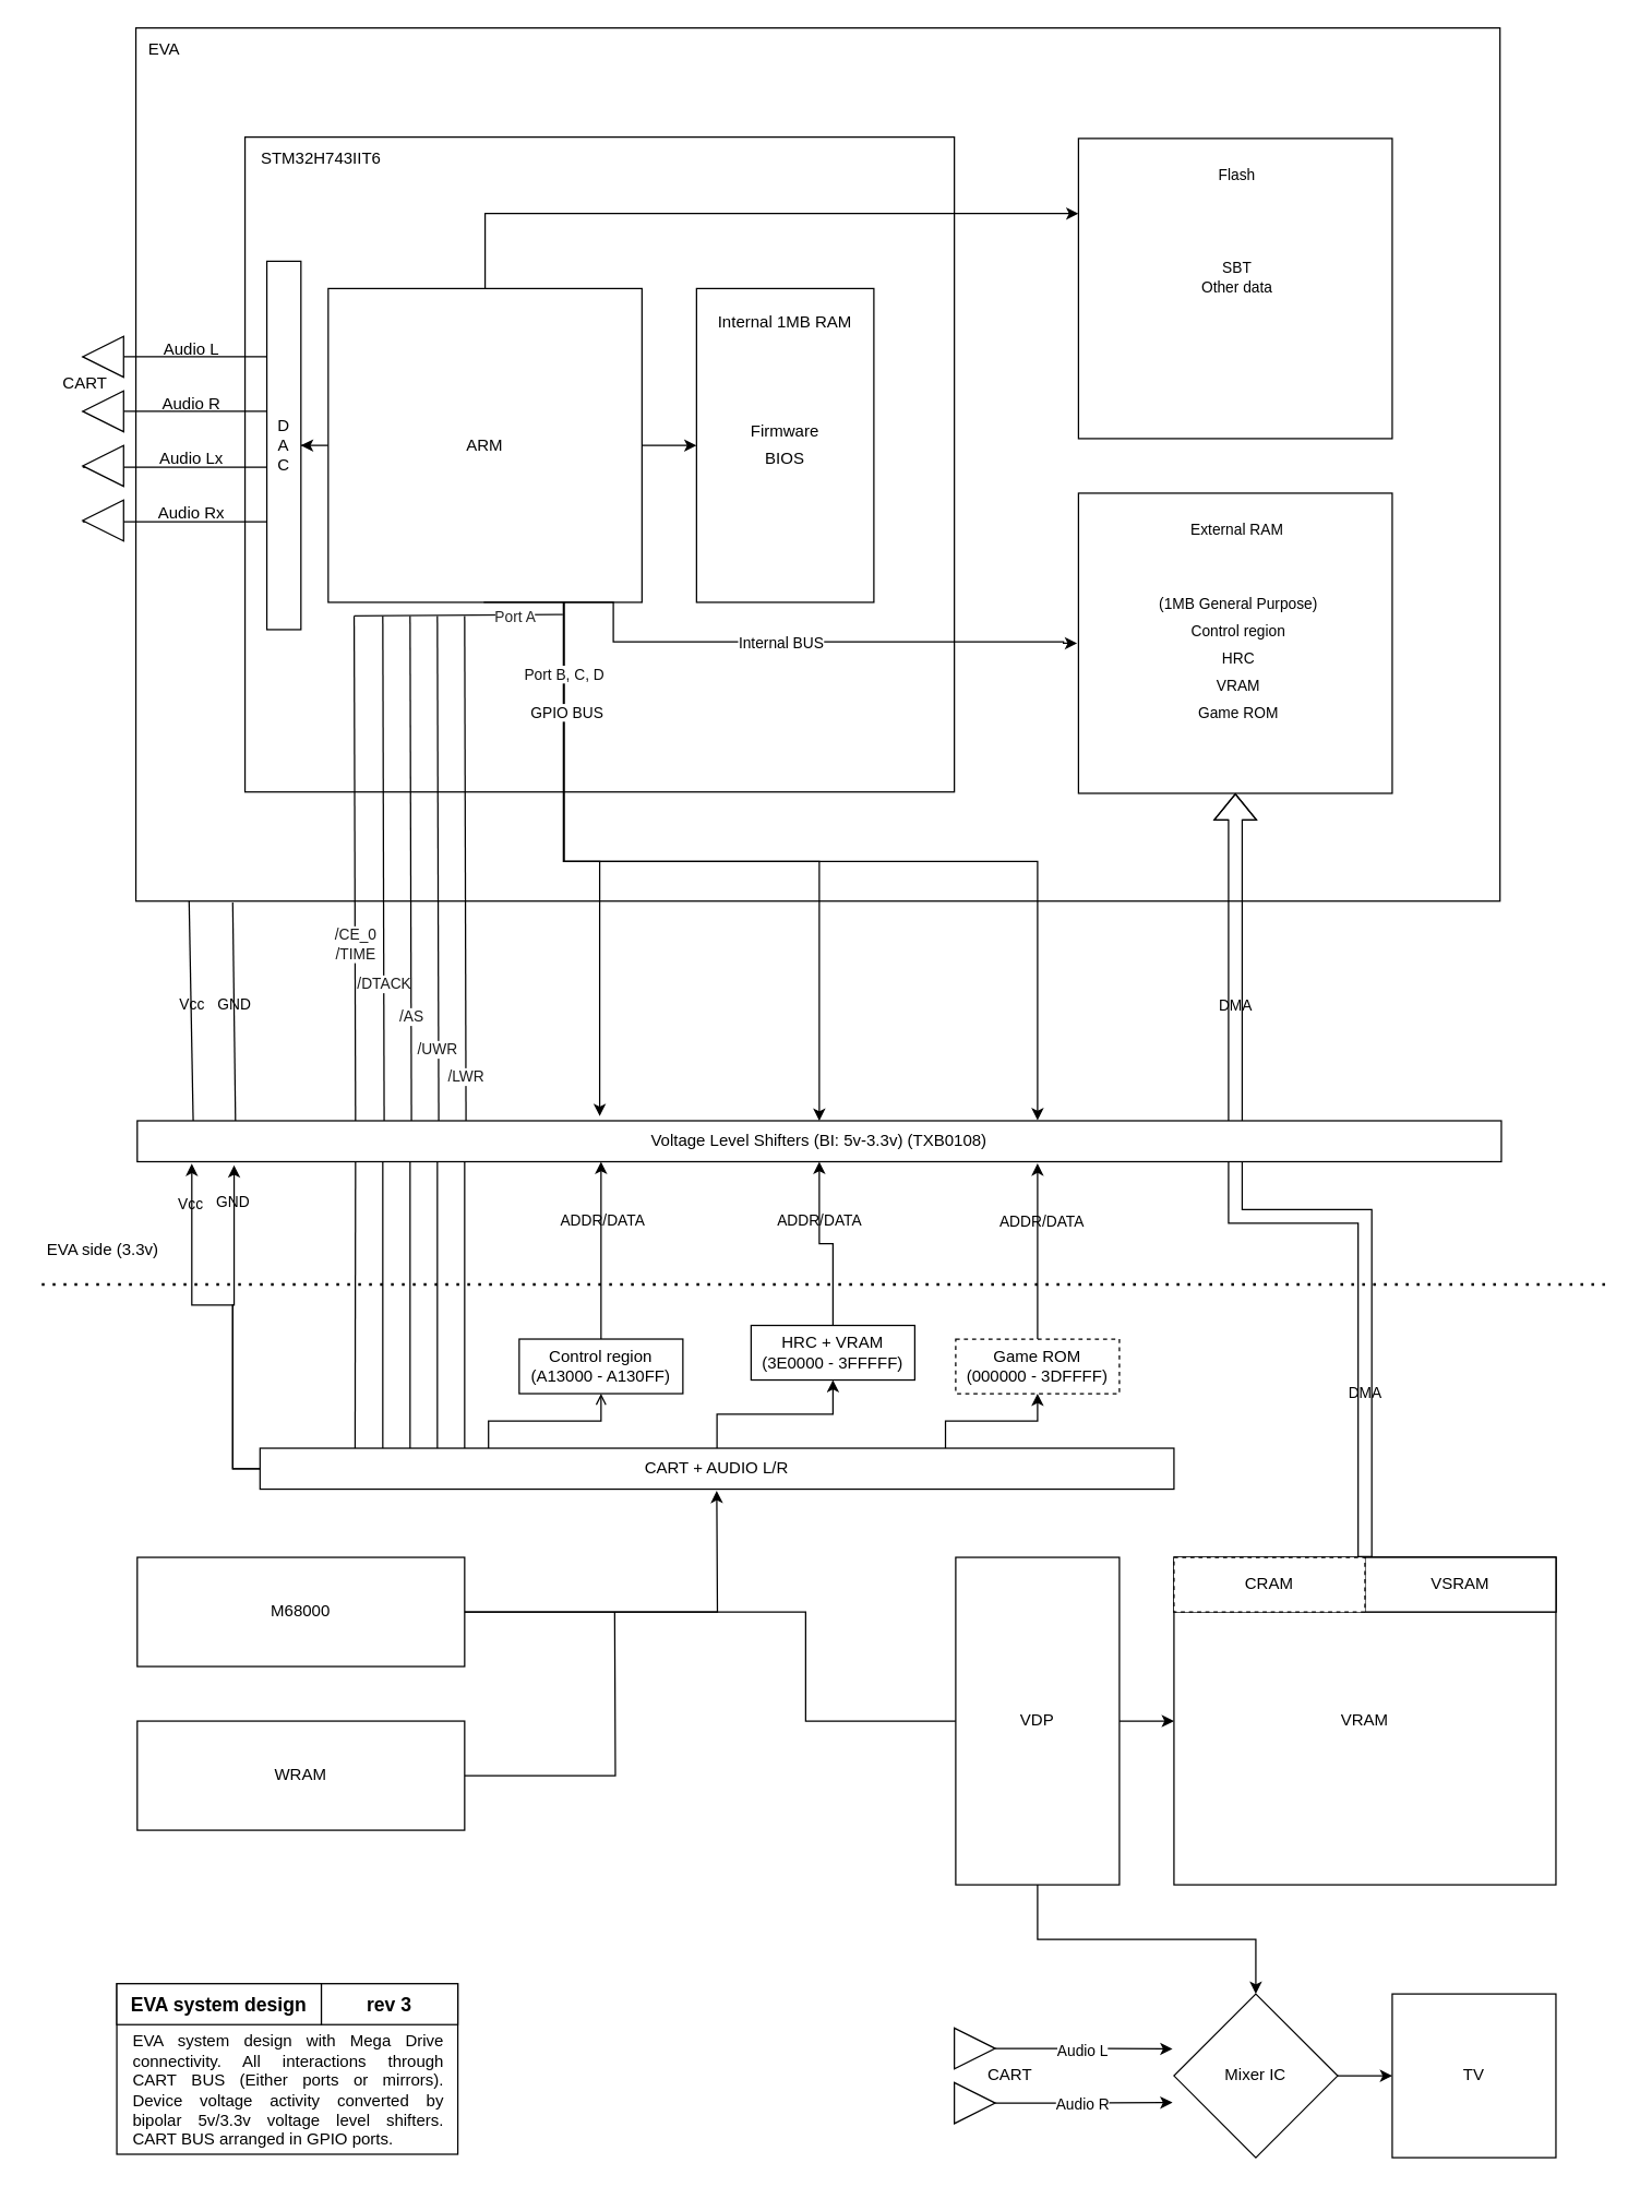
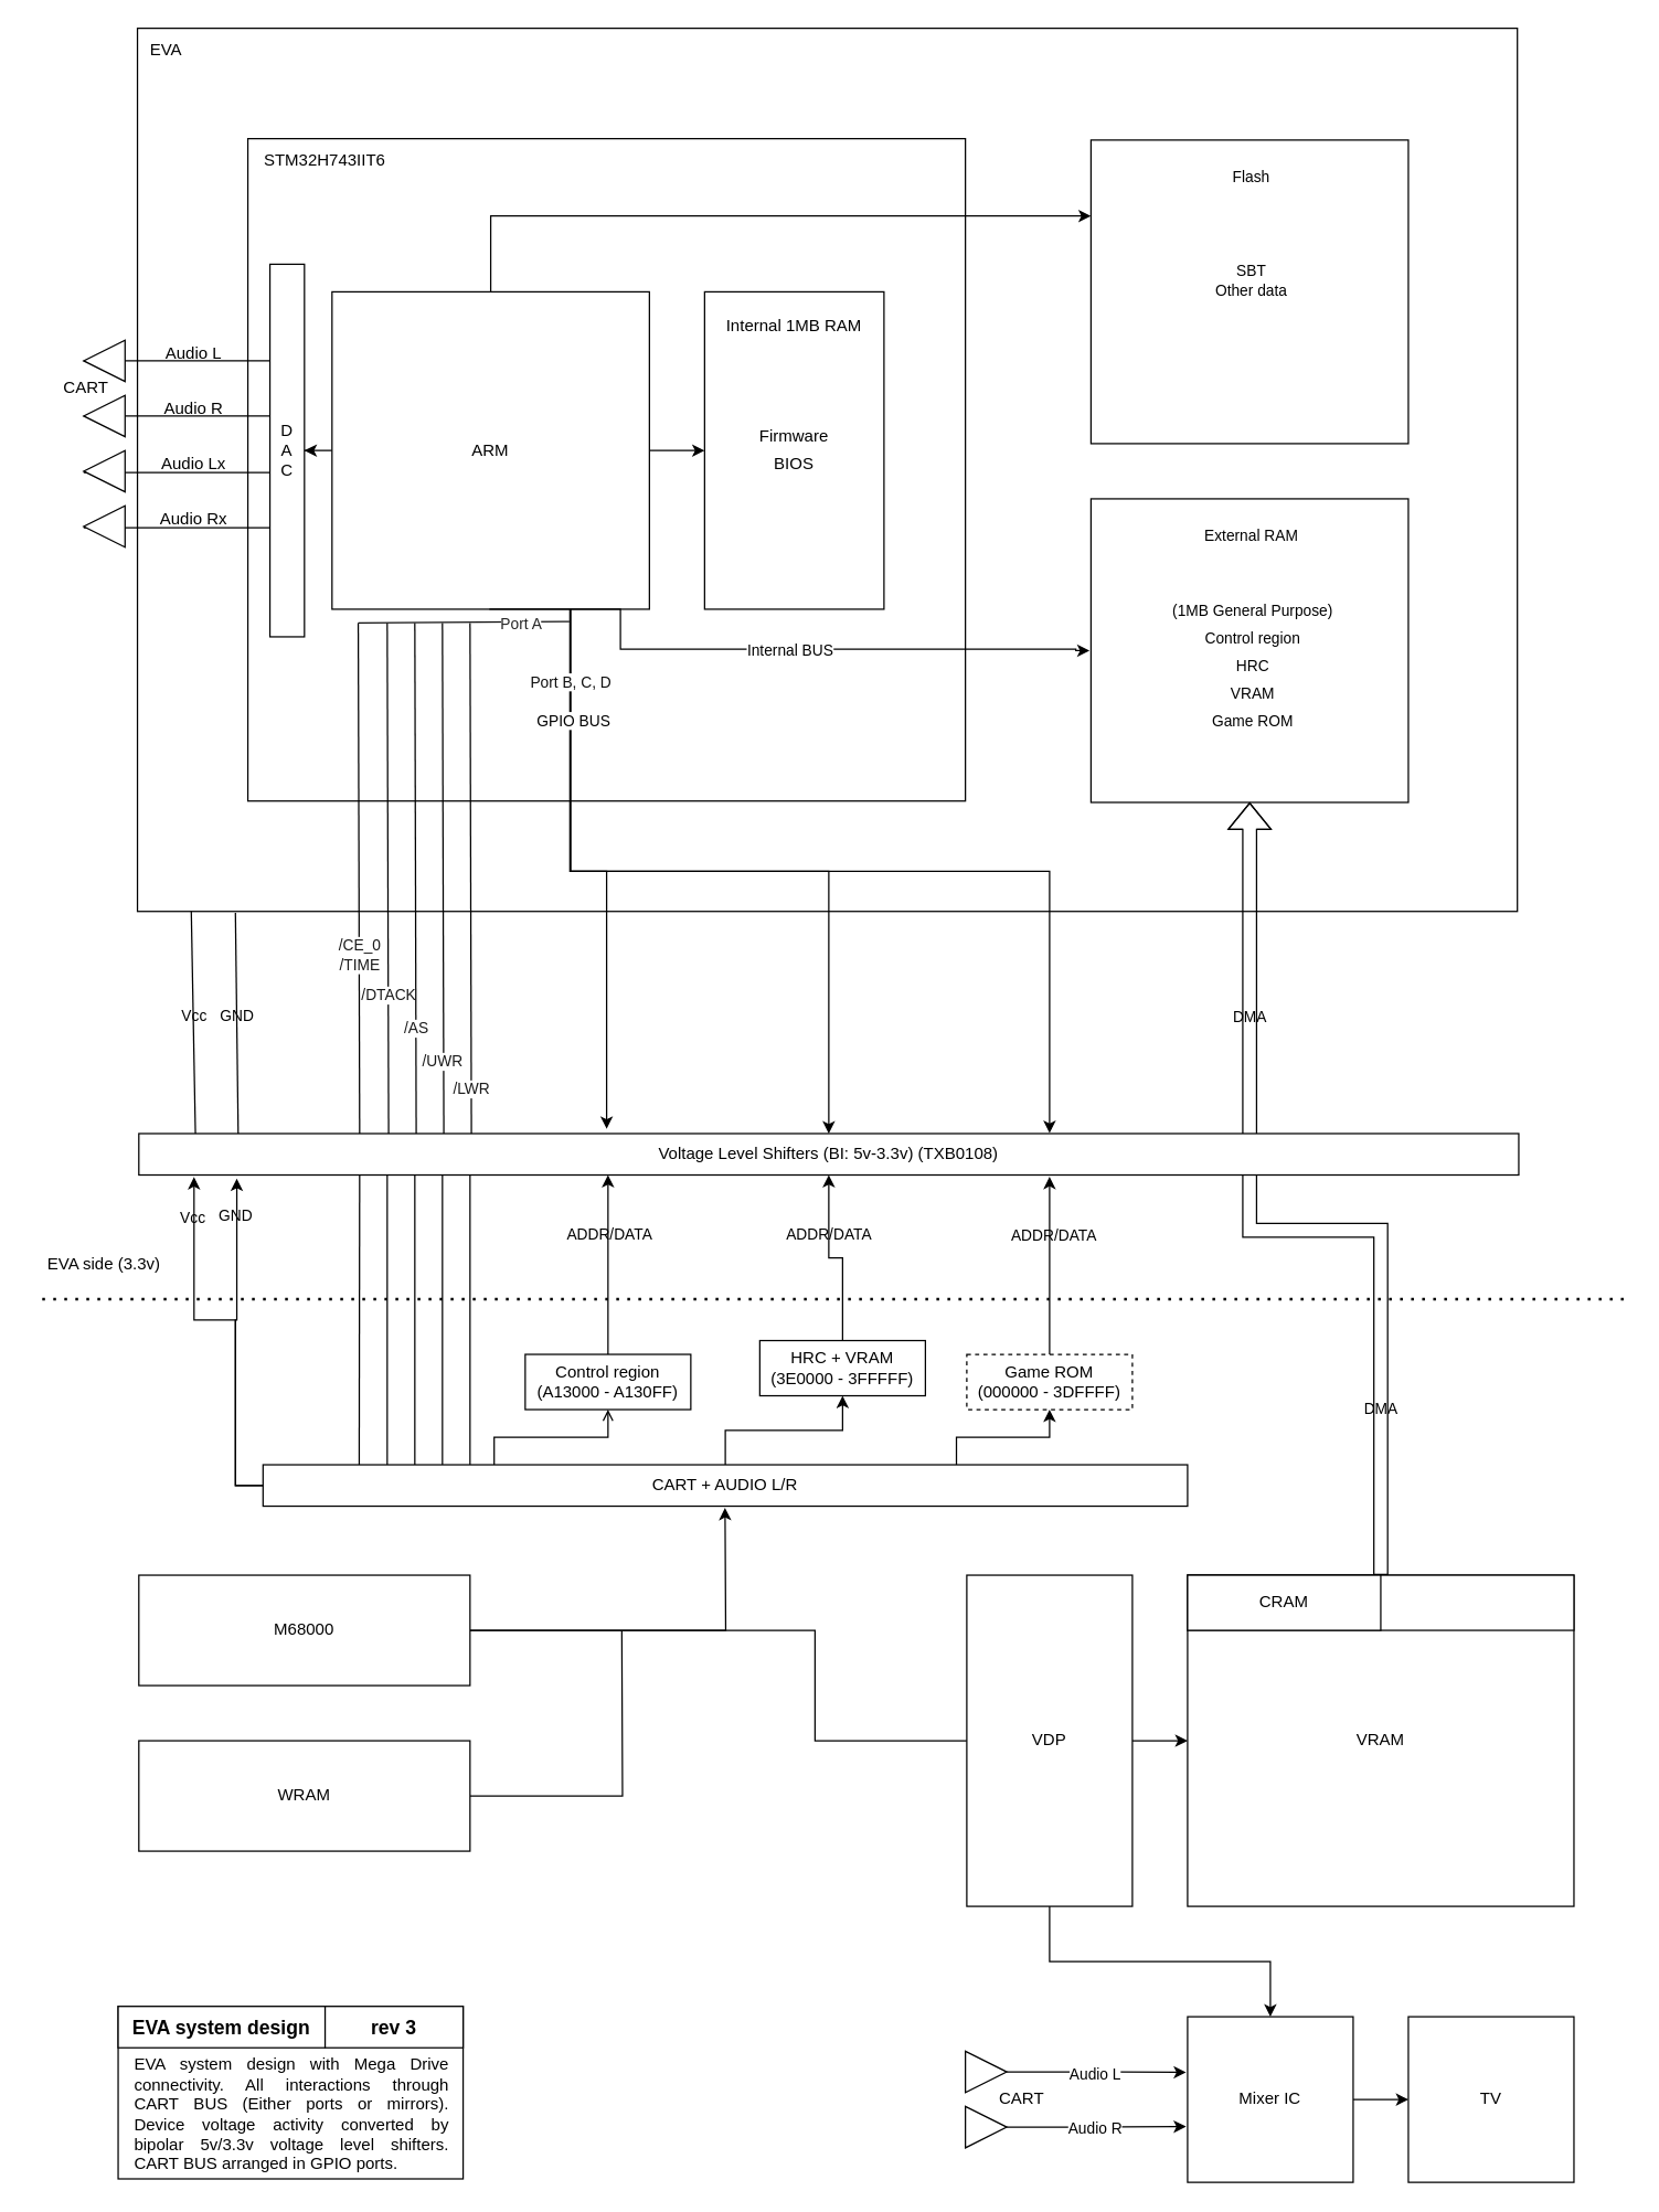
- <mxCell id="87" value="CRAM" style="rounded=0;whiteSpace=wrap;html=1;labelBackgroundColor=none;labelBorderColor=none;textShadow=0;dashed=1;" parent="1" vertex="1"><mxGeometry x="860" y="1141" width="140" height="40" as="geometry" /></mxCell>
+ <mxCell id="87" value="CRAM" style="rounded=0;whiteSpace=wrap;html=1;labelBackgroundColor=none;labelBorderColor=none;textShadow=0;" parent="1" vertex="1"><mxGeometry x="860" y="1141" width="140" height="40" as="geometry" /></mxCell>
- <mxCell id="83" value="VSRAM" style="rounded=0;whiteSpace=wrap;html=1;labelBackgroundColor=none;labelBorderColor=none;textShadow=0;" parent="1" vertex="1"><mxGeometry x="1000" y="1141" width="140" height="40" as="geometry" /></mxCell>
- <mxCell id="92" value="Mixer IC" style="rhombus;whiteSpace=wrap;html=1;labelBackgroundColor=none;labelBorderColor=none;textShadow=0;" parent="1" vertex="1"><mxGeometry x="860" y="1461" width="120" height="120" as="geometry" /></mxCell>
+ <mxCell id="92" value="Mixer IC" style="rounded=0;whiteSpace=wrap;html=1;labelBackgroundColor=none;labelBorderColor=none;textShadow=0;" parent="1" vertex="1"><mxGeometry x="860" y="1461" width="120" height="120" as="geometry" /></mxCell>
